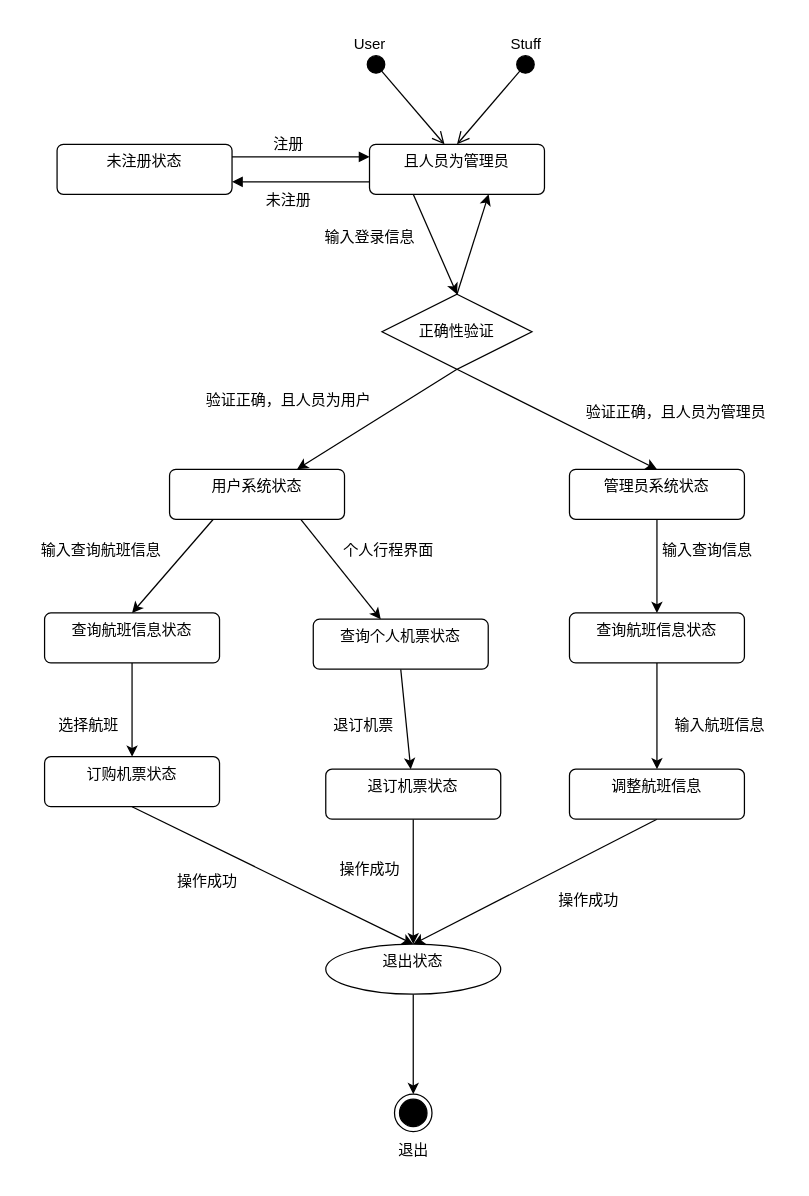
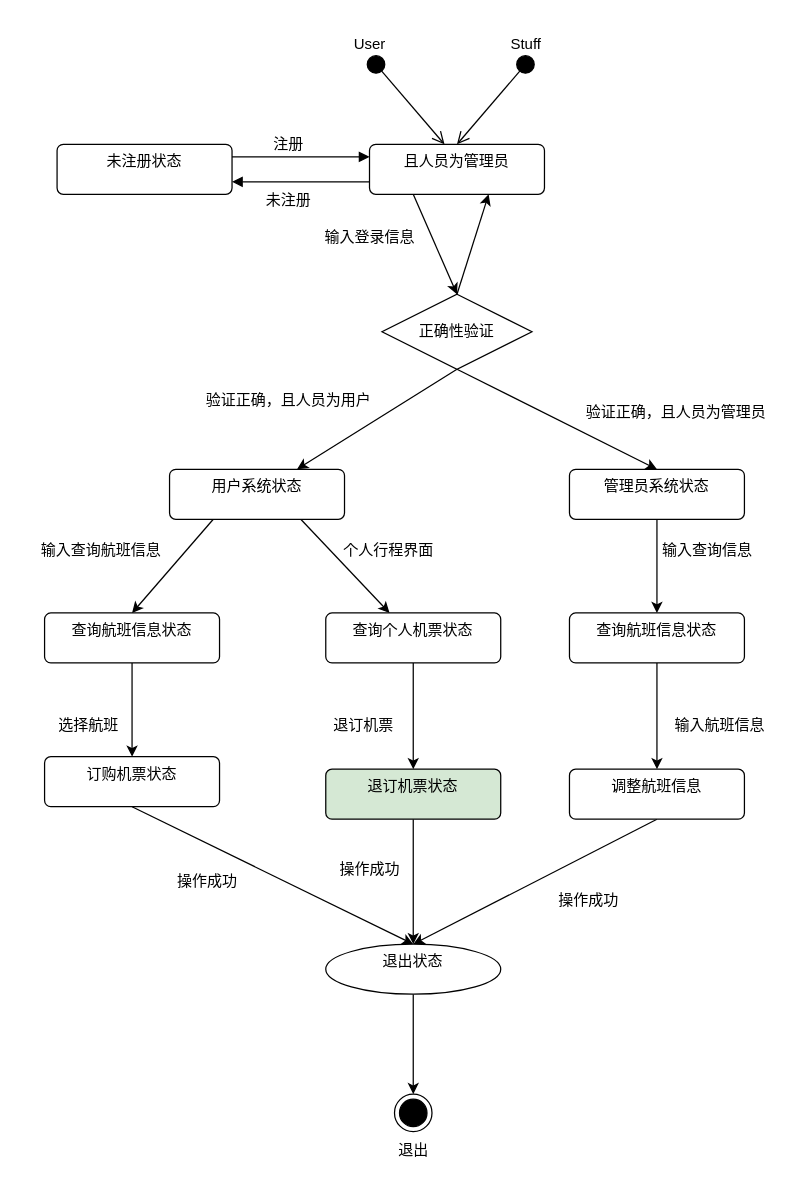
- <mxCell id="28" value="查询个人机票状态" style="html=1;align=center;verticalAlign=top;rounded=1;absoluteArcSize=1;arcSize=10;dashed=0;whiteSpace=wrap;" vertex="1" parent="1"><mxGeometry x="250" y="495" width="140" height="40" as="geometry" /></mxCell>
+ <mxCell id="28" value="查询个人机票状态" style="html=1;align=center;verticalAlign=top;rounded=1;absoluteArcSize=1;arcSize=10;dashed=0;whiteSpace=wrap;" vertex="1" parent="1"><mxGeometry x="260" y="490" width="140" height="40" as="geometry" /></mxCell>
- <mxCell id="34" value="退订机票状态" style="html=1;align=center;verticalAlign=top;rounded=1;absoluteArcSize=1;arcSize=10;dashed=0;whiteSpace=wrap;" vertex="1" parent="1"><mxGeometry x="260" y="615" width="140" height="40" as="geometry" /></mxCell>
+ <mxCell id="34" value="退订机票状态" style="html=1;align=center;verticalAlign=top;rounded=1;absoluteArcSize=1;arcSize=10;dashed=0;whiteSpace=wrap;fillColor=#d5e8d4;" vertex="1" parent="1"><mxGeometry x="260" y="615" width="140" height="40" as="geometry" /></mxCell>
